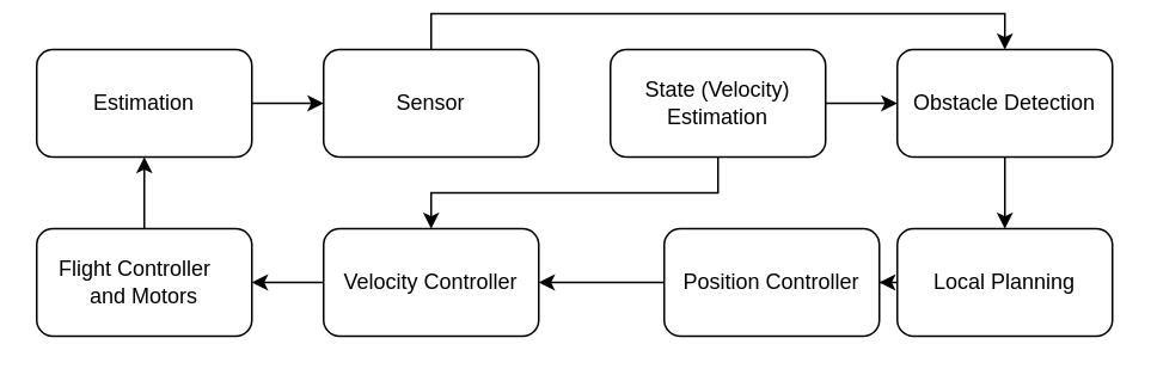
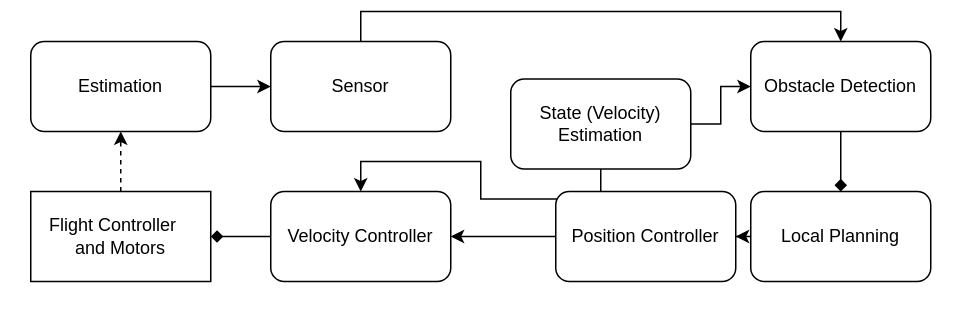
- <mxCell id="8" value="State (Velocity) Estimation" style="rounded=1;whiteSpace=wrap;html=1;" vertex="1" parent="1"><mxGeometry x="340" y="20" width="120" height="60" as="geometry" /></mxCell>
+ <mxCell id="8" value="State (Velocity) Estimation" style="rounded=1;whiteSpace=wrap;html=1;" vertex="1" parent="1"><mxGeometry x="340" y="45" width="120" height="60" as="geometry" /></mxCell>
- <mxCell id="17" value="" style="edgeStyle=orthogonalEdgeStyle;rounded=0;orthogonalLoop=1;jettySize=auto;html=1;" edge="1" parent="1" source="18" target="3"><mxGeometry relative="1" as="geometry" /></mxCell>
+ <mxCell id="17" value="" style="edgeStyle=orthogonalEdgeStyle;rounded=0;orthogonalLoop=1;jettySize=auto;html=1;dashed=1;" edge="1" parent="1" source="18" target="3"><mxGeometry relative="1" as="geometry" /></mxCell>
- <mxCell id="9" value="" style="edgeStyle=orthogonalEdgeStyle;rounded=0;orthogonalLoop=1;jettySize=auto;html=1;" edge="1" parent="1" source="10" target="12"><mxGeometry relative="1" as="geometry" /></mxCell>
+ <mxCell id="9" value="" style="edgeStyle=orthogonalEdgeStyle;rounded=0;orthogonalLoop=1;jettySize=auto;html=1;endArrow=diamond;" edge="1" parent="1" source="10" target="12"><mxGeometry relative="1" as="geometry" /></mxCell>
- <mxCell id="18" value="&lt;div&gt;Flight Controller &amp;nbsp;&amp;nbsp; and Motors&lt;/div&gt;" style="rounded=1;whiteSpace=wrap;html=1;" vertex="1" parent="1"><mxGeometry x="20" y="120" width="120" height="60" as="geometry" /></mxCell>
+ <mxCell id="18" value="&lt;div&gt;Flight Controller &amp;nbsp;&amp;nbsp; and Motors&lt;/div&gt;" style="whiteSpace=wrap;html=1;rounded=0;" vertex="1" parent="1"><mxGeometry x="20" y="120" width="120" height="60" as="geometry" /></mxCell>
- <mxCell id="15" value="" style="edgeStyle=orthogonalEdgeStyle;rounded=0;orthogonalLoop=1;jettySize=auto;html=1;" edge="1" parent="1" source="16" target="18"><mxGeometry relative="1" as="geometry" /></mxCell>
+ <mxCell id="15" value="" style="edgeStyle=orthogonalEdgeStyle;rounded=0;orthogonalLoop=1;jettySize=auto;html=1;endArrow=diamond;" edge="1" parent="1" source="16" target="18"><mxGeometry relative="1" as="geometry" /></mxCell>
